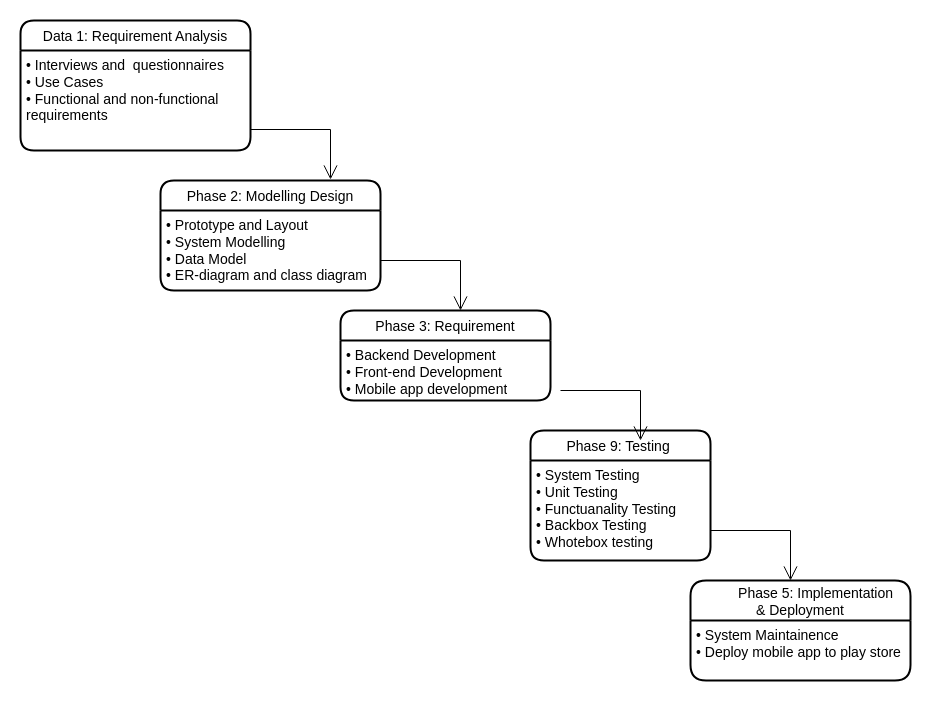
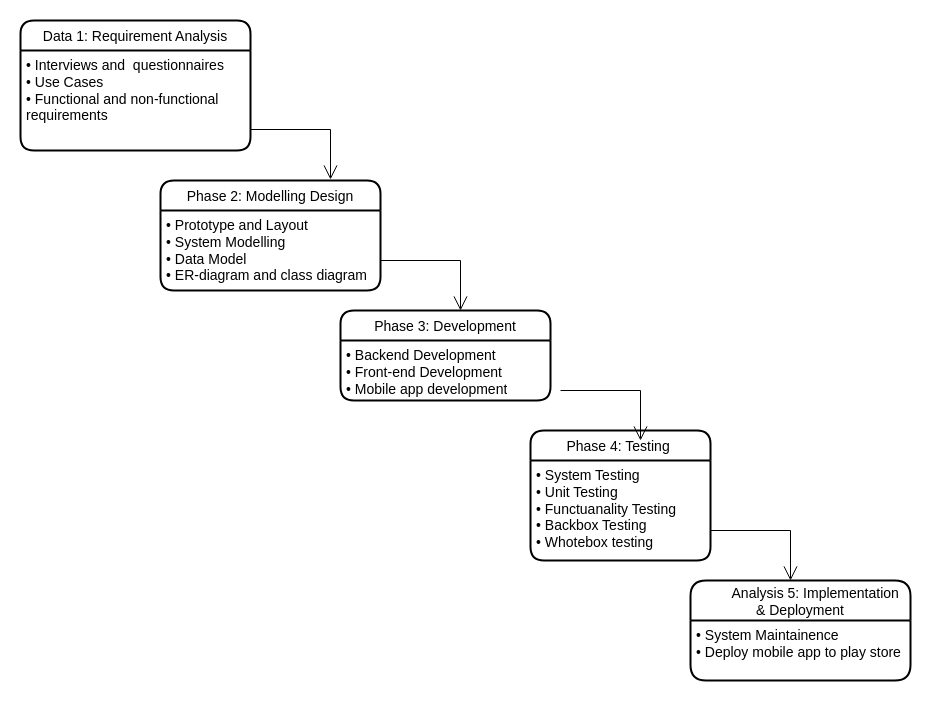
- <mxCell id="5" value="Phase 3: Requirement" style="swimlane;childLayout=stackLayout;horizontal=1;startSize=30;horizontalStack=0;rounded=1;fontSize=14;fontStyle=0;strokeWidth=2;resizeParent=0;resizeLast=1;shadow=0;dashed=0;align=center;" vertex="1" parent="1"><mxGeometry x="340" y="310" width="210" height="90" as="geometry" /></mxCell>
+ <mxCell id="5" value="Phase 3: Development" style="swimlane;childLayout=stackLayout;horizontal=1;startSize=30;horizontalStack=0;rounded=1;fontSize=14;fontStyle=0;strokeWidth=2;resizeParent=0;resizeLast=1;shadow=0;dashed=0;align=center;" vertex="1" parent="1"><mxGeometry x="340" y="310" width="210" height="90" as="geometry" /></mxCell>
- <mxCell id="7" value="Phase 9: Testing " style="swimlane;childLayout=stackLayout;horizontal=1;startSize=30;horizontalStack=0;rounded=1;fontSize=14;fontStyle=0;strokeWidth=2;resizeParent=0;resizeLast=1;shadow=0;dashed=0;align=center;" vertex="1" parent="1"><mxGeometry x="530" y="430" width="180" height="130" as="geometry" /></mxCell>
+ <mxCell id="7" value="Phase 4: Testing " style="swimlane;childLayout=stackLayout;horizontal=1;startSize=30;horizontalStack=0;rounded=1;fontSize=14;fontStyle=0;strokeWidth=2;resizeParent=0;resizeLast=1;shadow=0;dashed=0;align=center;" vertex="1" parent="1"><mxGeometry x="530" y="430" width="180" height="130" as="geometry" /></mxCell>
- <mxCell id="9" value="        Phase 5: Implementation &#10;&amp; Deployment" style="swimlane;childLayout=stackLayout;horizontal=1;startSize=40;horizontalStack=0;rounded=1;fontSize=14;fontStyle=0;strokeWidth=2;resizeParent=0;resizeLast=1;shadow=0;dashed=0;align=center;arcSize=13;" vertex="1" parent="1"><mxGeometry x="690" y="580" width="220" height="100" as="geometry" /></mxCell>
+ <mxCell id="9" value="        Analysis 5: Implementation &#10;&amp; Deployment" style="swimlane;childLayout=stackLayout;horizontal=1;startSize=40;horizontalStack=0;rounded=1;fontSize=14;fontStyle=0;strokeWidth=2;resizeParent=0;resizeLast=1;shadow=0;dashed=0;align=center;arcSize=13;" vertex="1" parent="1"><mxGeometry x="690" y="580" width="220" height="100" as="geometry" /></mxCell>
